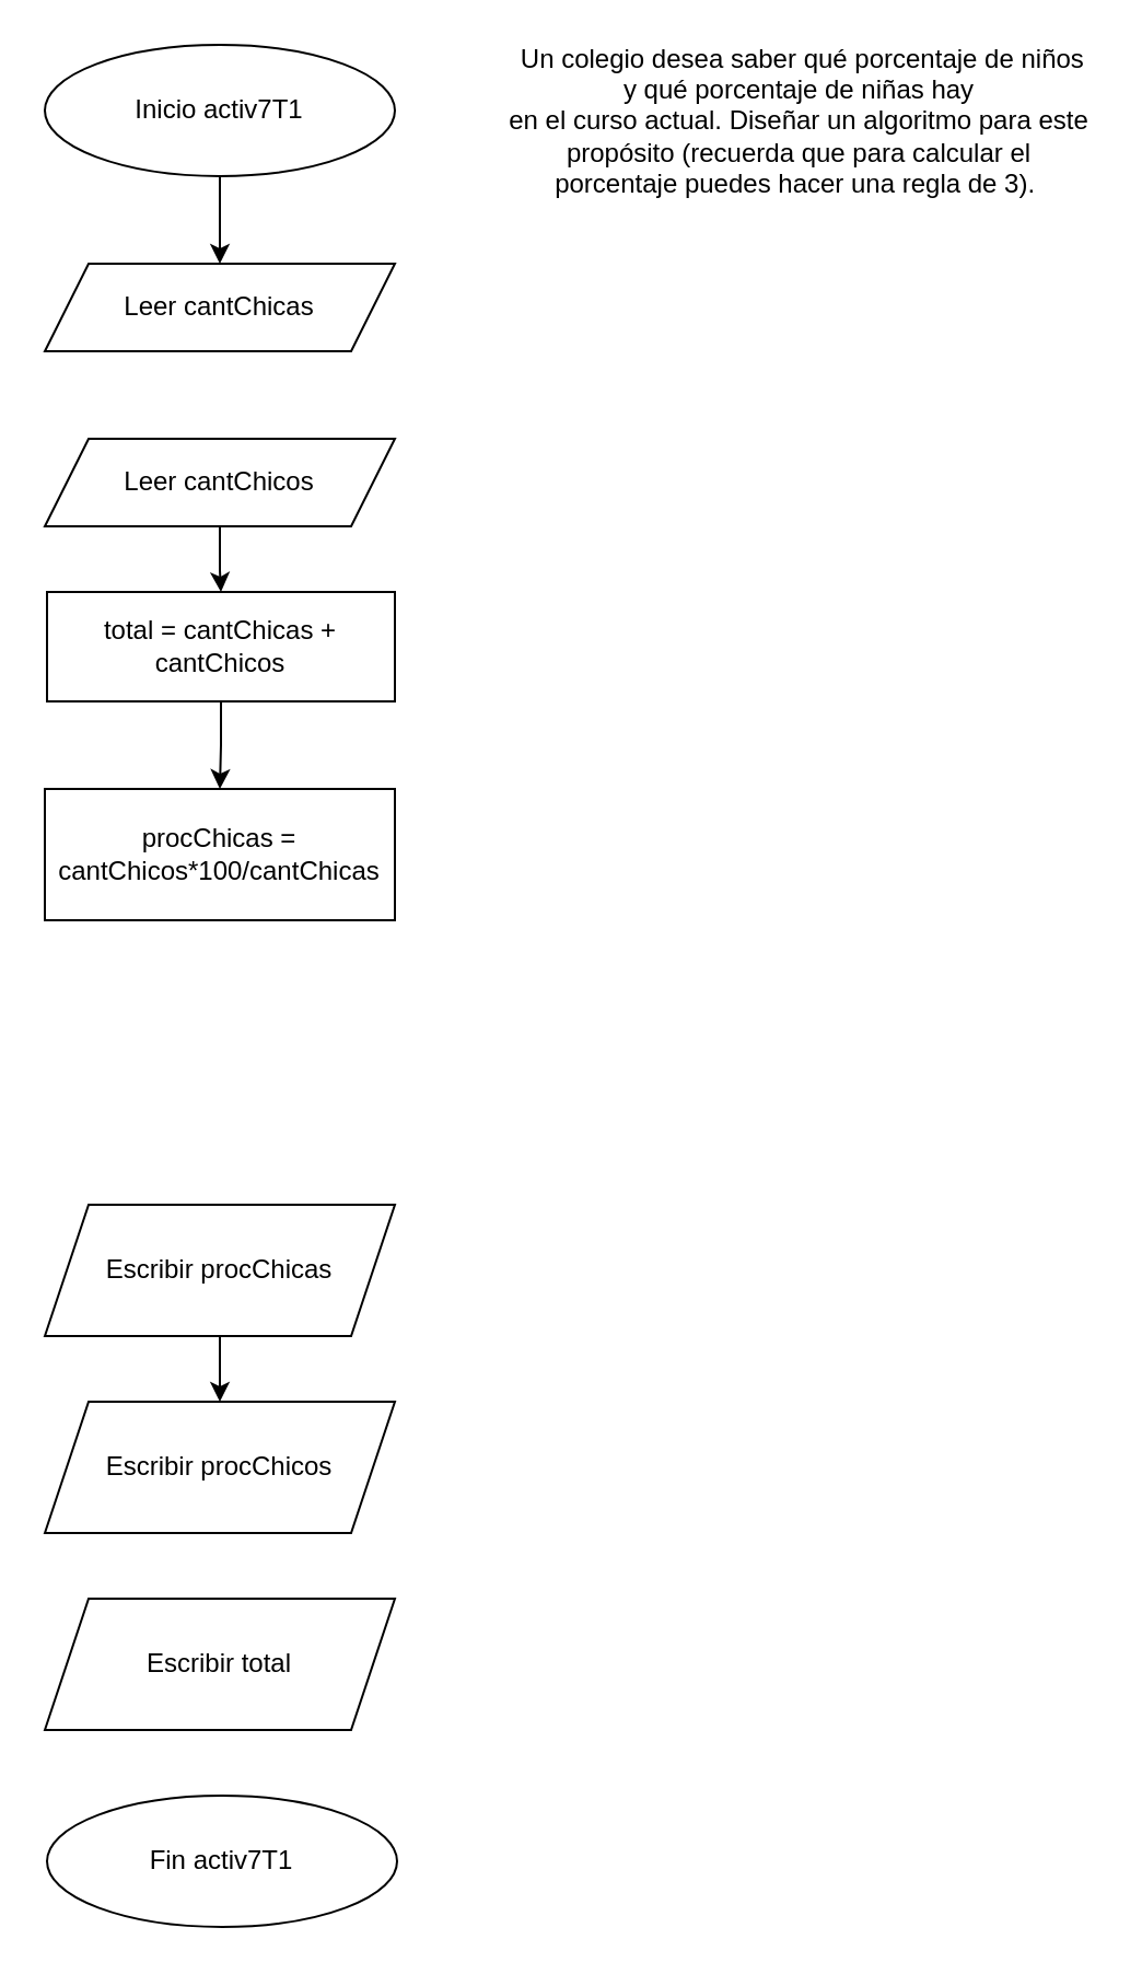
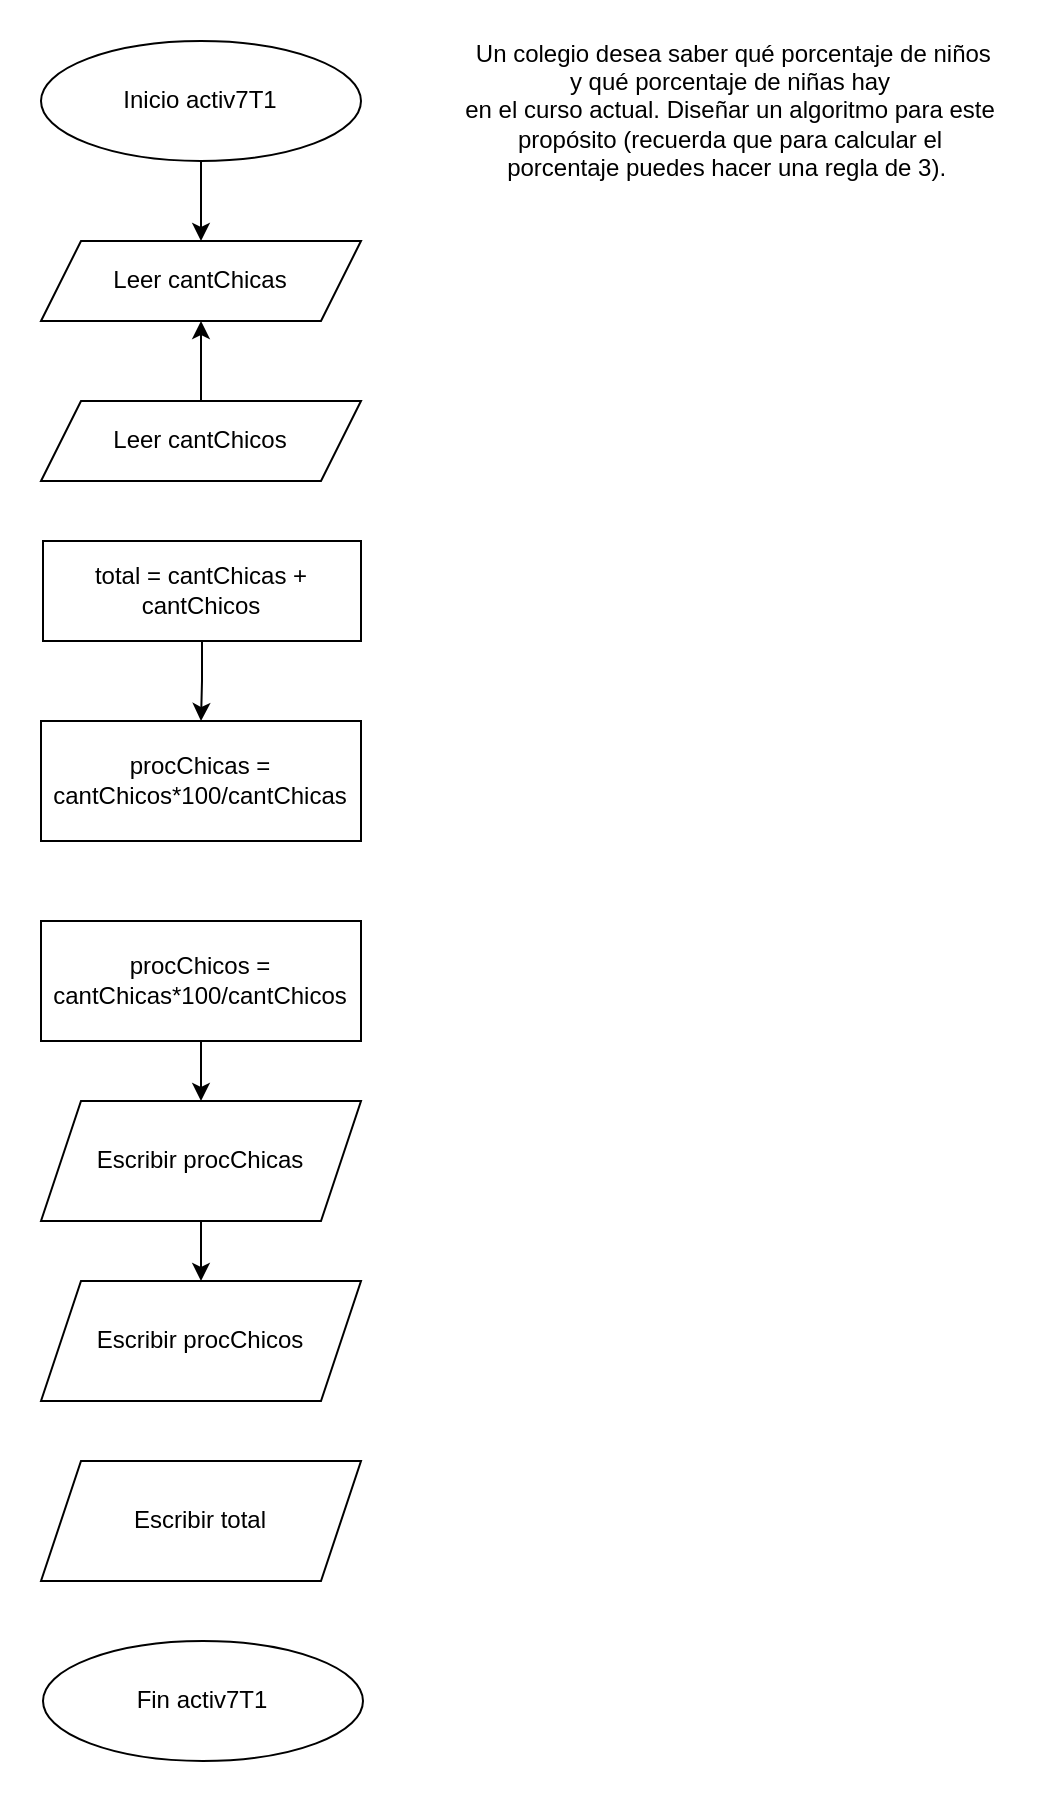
- <mxCell id="5" style="edgeStyle=orthogonalEdgeStyle;rounded=0;orthogonalLoop=1;jettySize=auto;html=1;entryX=0.5;entryY=0;entryDx=0;entryDy=0;" edge="1" parent="1" source="6" target="8"><mxGeometry relative="1" as="geometry" /></mxCell>
+ <mxCell id="5" style="edgeStyle=orthogonalEdgeStyle;rounded=0;orthogonalLoop=1;jettySize=auto;html=1;" edge="1" parent="1" source="6" target="4"><mxGeometry relative="1" as="geometry" /></mxCell>
+ <mxCell id="11" value="procChicos = cantChicas*100/cantChicos" style="rounded=0;whiteSpace=wrap;html=1;" vertex="1" parent="1"><mxGeometry x="20" y="460" width="160" height="60" as="geometry" /></mxCell>
+ <mxCell id="10" style="edgeStyle=orthogonalEdgeStyle;rounded=0;orthogonalLoop=1;jettySize=auto;html=1;entryX=0.5;entryY=0;entryDx=0;entryDy=0;" edge="1" parent="1" source="11" target="13"><mxGeometry relative="1" as="geometry" /></mxCell>
